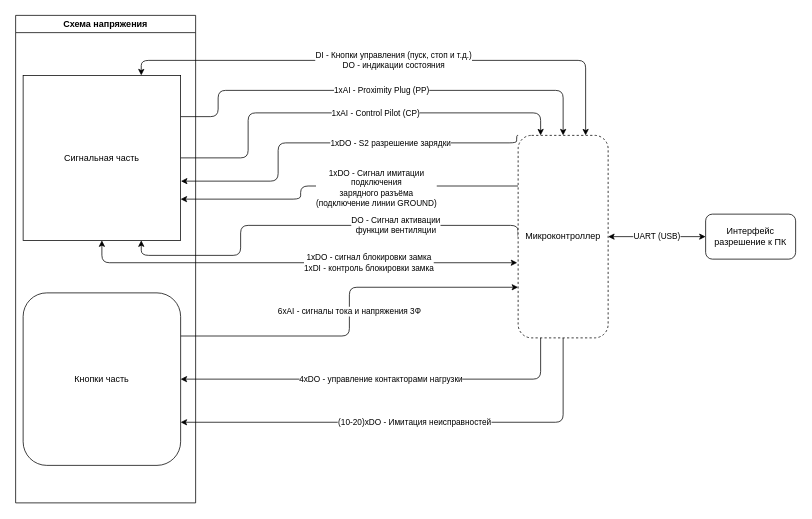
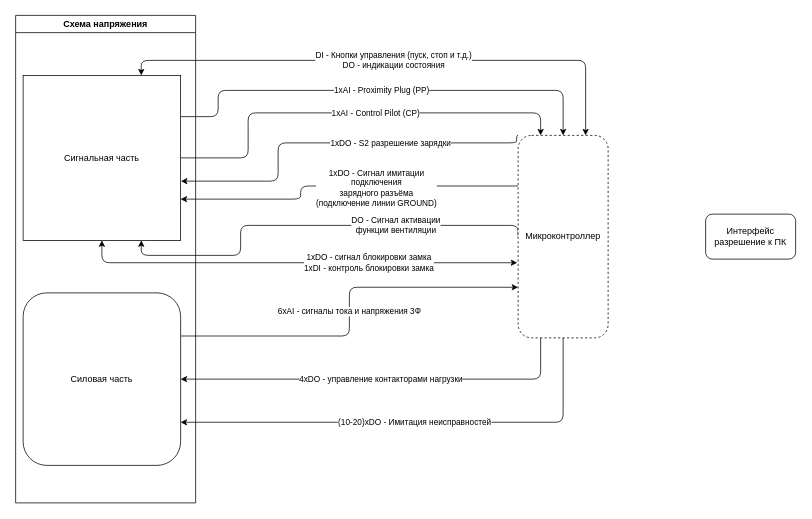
- <mxCell id="11" value="UART (USB)" style="edgeStyle=orthogonalEdgeStyle;rounded=1;orthogonalLoop=1;jettySize=auto;html=1;startArrow=classic;startFill=1;entryX=1;entryY=0.5;entryDx=0;entryDy=0;" parent="1" source="12" target="6" edge="1"><mxGeometry relative="1" as="geometry"><mxPoint x="620" y="380" as="targetPoint" /></mxGeometry></mxCell>
- <mxCell id="15" value="Кнопки часть" style="rounded=1;whiteSpace=wrap;html=1;" parent="13" vertex="1"><mxGeometry x="10" y="370" width="210" height="230" as="geometry" /></mxCell>
+ <mxCell id="15" value="Силовая часть" style="rounded=1;whiteSpace=wrap;html=1;" parent="13" vertex="1"><mxGeometry x="10" y="370" width="210" height="230" as="geometry" /></mxCell>
